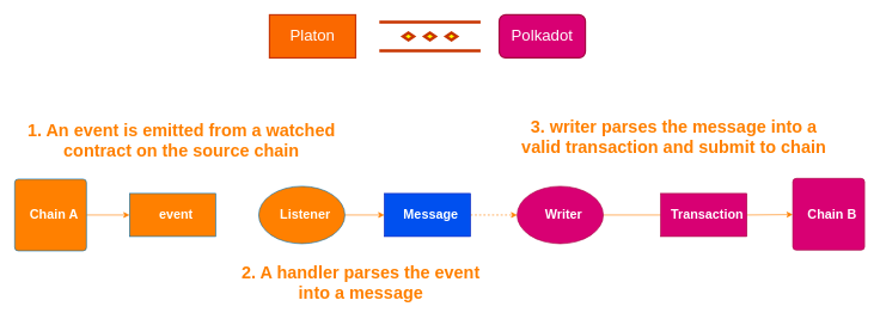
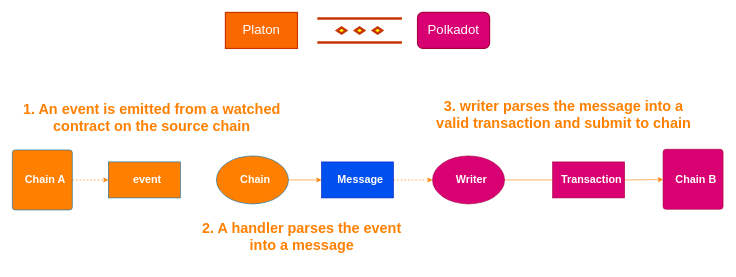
- <mxCell id="5" value="" style="edgeStyle=none;rounded=0;orthogonalLoop=1;jettySize=auto;html=1;fontColor=#99FF99;strokeColor=#FF8000;" parent="1" source="6" target="7" edge="1"><mxGeometry relative="1" as="geometry" /></mxCell>
+ <mxCell id="5" value="" style="edgeStyle=none;rounded=0;orthogonalLoop=1;jettySize=auto;html=1;fontColor=#99FF99;strokeColor=#FF8000;dashed=1;" parent="1" source="6" target="7" edge="1"><mxGeometry relative="1" as="geometry" /></mxCell>
- <mxCell id="13" value="Listener" style="ellipse;whiteSpace=wrap;html=1;shadow=0;dashed=0;fontSize=18;fontColor=#ffffff;fontStyle=1;strokeColor=#006EAF;strokeWidth=1;fillColor=#FF8000;spacingLeft=10;" parent="1" vertex="1"><mxGeometry x="360" y="259" width="120" height="80" as="geometry" /></mxCell>
+ <mxCell id="13" value="Chain" style="ellipse;whiteSpace=wrap;html=1;shadow=0;dashed=0;fontSize=18;fontColor=#ffffff;fontStyle=1;strokeColor=#006EAF;strokeWidth=1;fillColor=#FF8000;spacingLeft=10;" parent="1" vertex="1"><mxGeometry x="360" y="259" width="120" height="80" as="geometry" /></mxCell>
